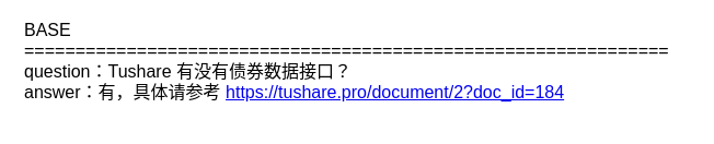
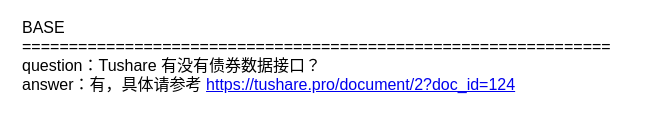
- <mxCell id="2" value="&lt;font style=&quot;font-size: 16px&quot;&gt;BASE&amp;nbsp;&lt;br&gt;===============================================================&lt;br&gt;question：Tushare 有没有债券数据接口？&lt;br&gt;answer：有，具体请参考&amp;nbsp;&lt;a href=&quot;https://tushare.pro/document/2?doc_id=184&quot;&gt;https://tushare.pro/document/2?doc_id=184&lt;/a&gt;&lt;br&gt;&amp;nbsp;&lt;/font&gt;" style="text;html=1;strokeColor=none;fillColor=none;align=left;verticalAlign=middle;whiteSpace=wrap;rounded=0;" vertex="1" parent="1"><mxGeometry x="20" y="20" width="610" height="90" as="geometry" /></mxCell>
+ <mxCell id="2" value="&lt;font style=&quot;font-size: 16px&quot;&gt;BASE&amp;nbsp;&lt;br&gt;===============================================================&lt;br&gt;question：Tushare 有没有债券数据接口？&lt;br&gt;answer：有，具体请参考&amp;nbsp;&lt;a href=&quot;https://tushare.pro/document/2?doc_id=184&quot;&gt;https://tushare.pro/document/2?doc_id=124&lt;/a&gt;&lt;br&gt;&amp;nbsp;&lt;/font&gt;" style="text;html=1;strokeColor=none;fillColor=none;align=left;verticalAlign=middle;whiteSpace=wrap;rounded=0;" vertex="1" parent="1"><mxGeometry x="20" y="20" width="610" height="90" as="geometry" /></mxCell>
